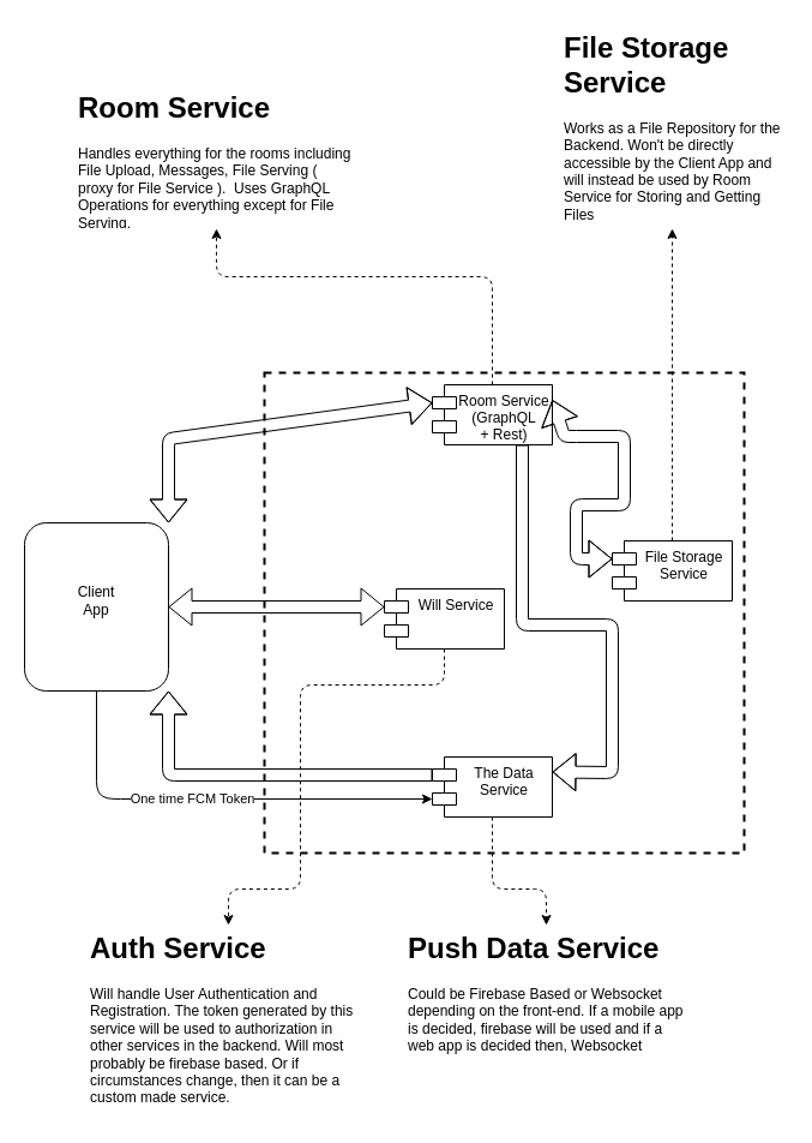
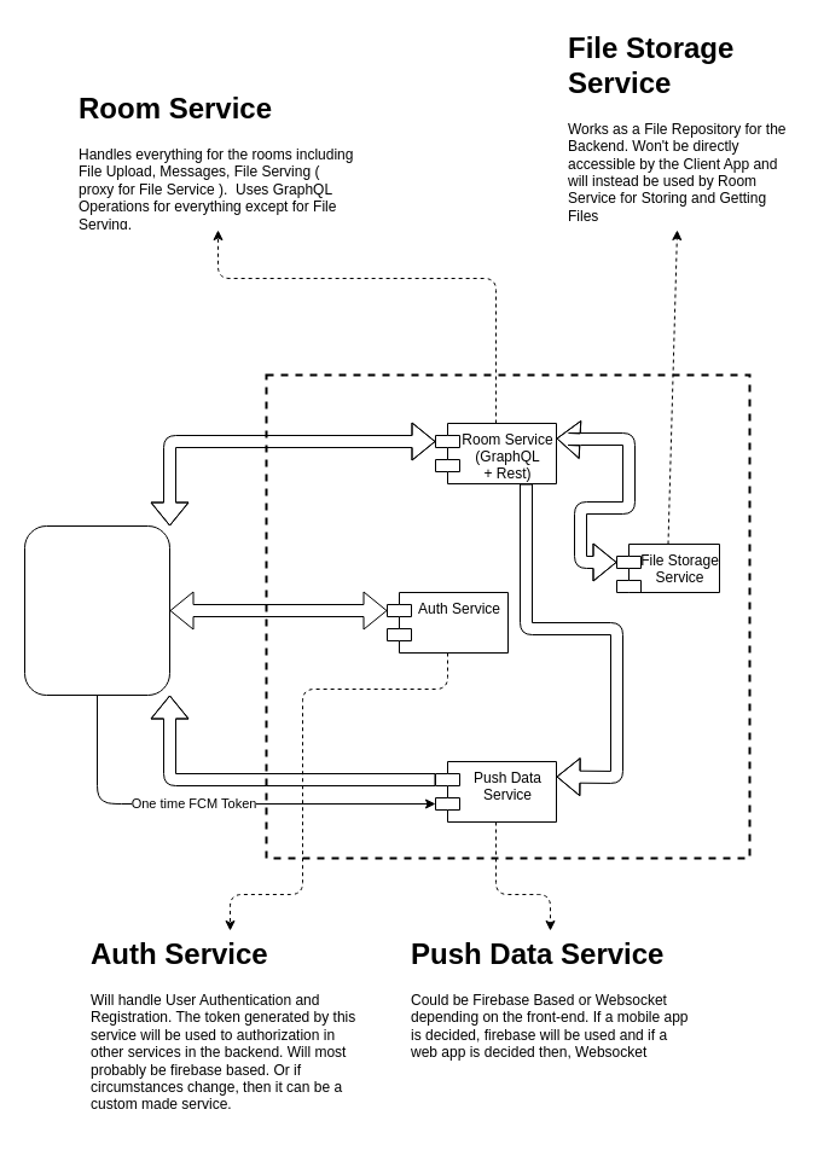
- <mxCell id="5" value="Room Service&#10;(GraphQL &#10;+ Rest)" style="shape=module;align=left;spacingLeft=20;align=center;verticalAlign=top;strokeWidth=1;" vertex="1" parent="1"><mxGeometry x="360" y="320" width="100" height="50" as="geometry" /></mxCell>
+ <mxCell id="5" value="Room Service&#10;(GraphQL &#10;+ Rest)" style="shape=module;align=left;spacingLeft=20;align=center;verticalAlign=top;strokeWidth=1;" vertex="1" parent="1"><mxGeometry x="360" y="350" width="100" height="50" as="geometry" /></mxCell>
- <mxCell id="6" value="File Storage &#10;Service&#10;" style="shape=module;align=left;spacingLeft=20;align=center;verticalAlign=top;strokeWidth=1;" vertex="1" parent="1"><mxGeometry x="510" y="450" width="100" height="50" as="geometry" /></mxCell>
+ <mxCell id="6" value="File Storage &#10;Service&#10;" style="shape=module;align=left;spacingLeft=20;align=center;verticalAlign=top;strokeWidth=1;" vertex="1" parent="1"><mxGeometry x="510" y="450" width="85" height="40" as="geometry" /></mxCell>
- <mxCell id="3" value="Client App" style="text;html=1;strokeColor=none;fillColor=none;align=center;verticalAlign=middle;whiteSpace=wrap;rounded=0;" vertex="1" parent="1"><mxGeometry x="60" y="490" width="40" height="20" as="geometry" /></mxCell>
- <mxCell id="8" value="Will Service" style="shape=module;align=left;spacingLeft=20;align=center;verticalAlign=top;strokeWidth=1;fillColor=#ffffff;" vertex="1" parent="1"><mxGeometry x="320" y="490" width="100" height="50" as="geometry" /></mxCell>
+ <mxCell id="8" value="Auth Service" style="shape=module;align=left;spacingLeft=20;align=center;verticalAlign=top;strokeWidth=1;fillColor=#ffffff;" vertex="1" parent="1"><mxGeometry x="320" y="490" width="100" height="50" as="geometry" /></mxCell>
- <mxCell id="7" value="The Data&#10;Service&#10;" style="shape=module;align=left;spacingLeft=20;align=center;verticalAlign=top;strokeWidth=1;fillColor=#ffffff;" vertex="1" parent="1"><mxGeometry x="360" y="630" width="100" height="50" as="geometry" /></mxCell>
+ <mxCell id="7" value="Push Data&#10;Service&#10;" style="shape=module;align=left;spacingLeft=20;align=center;verticalAlign=top;strokeWidth=1;fillColor=#ffffff;" vertex="1" parent="1"><mxGeometry x="360" y="630" width="100" height="50" as="geometry" /></mxCell>
